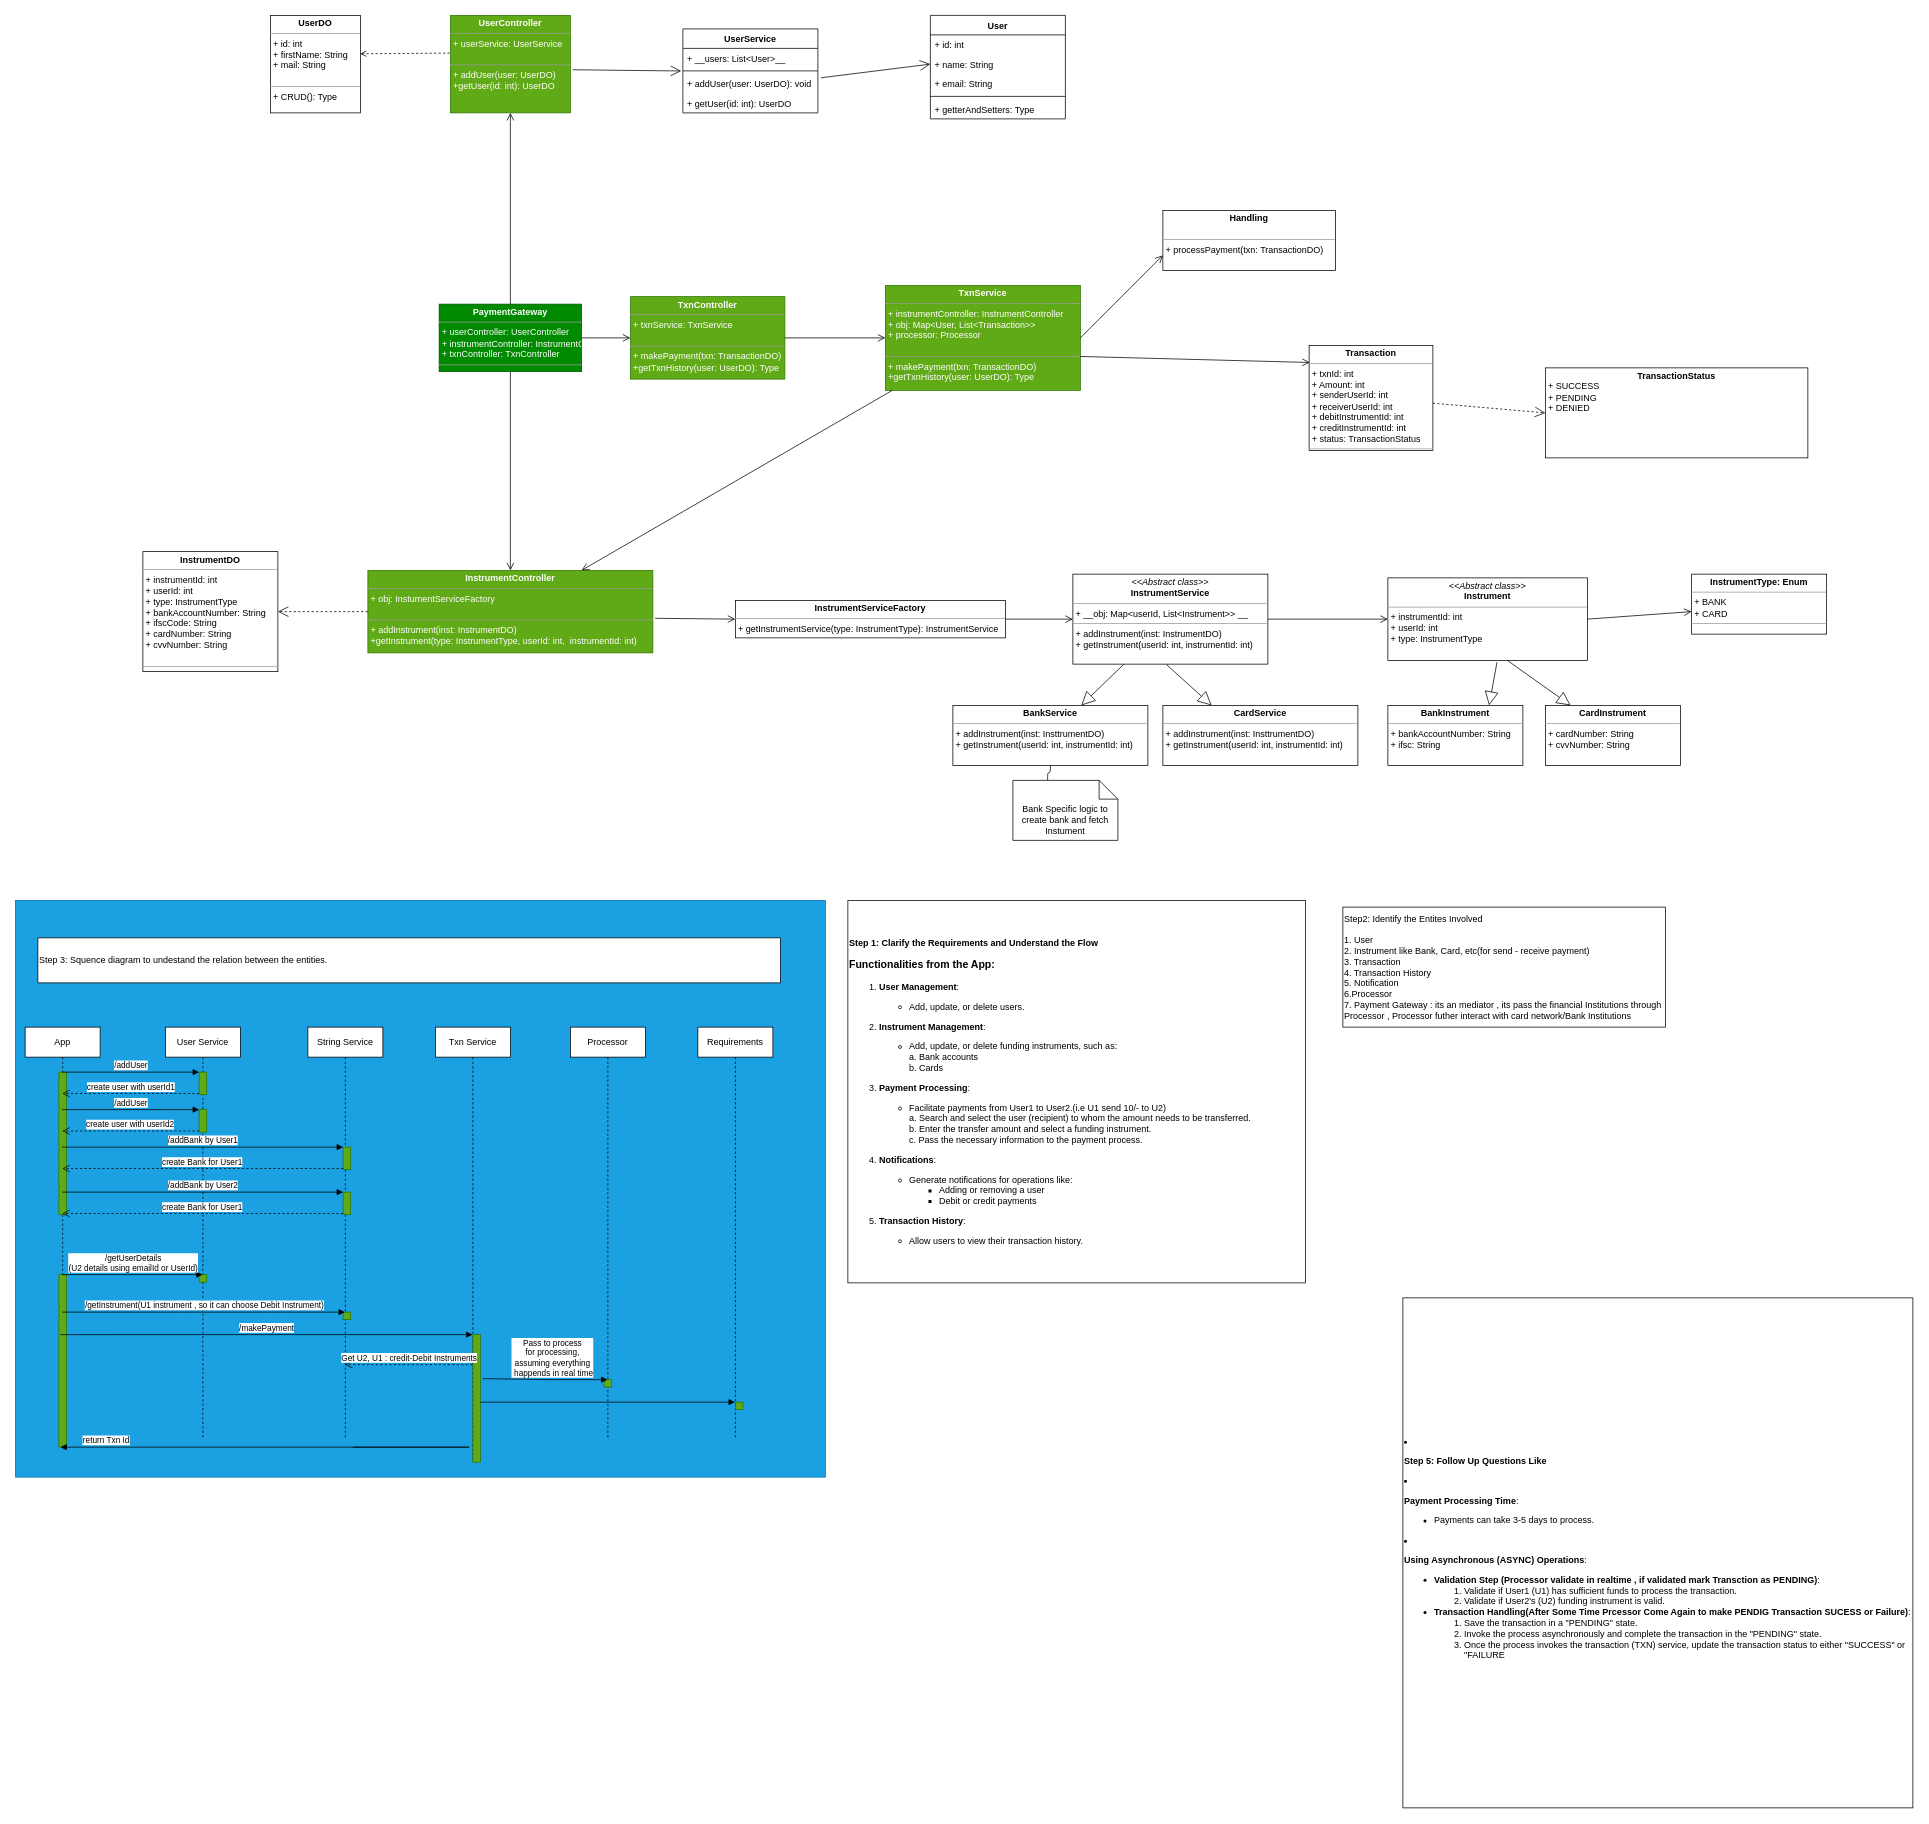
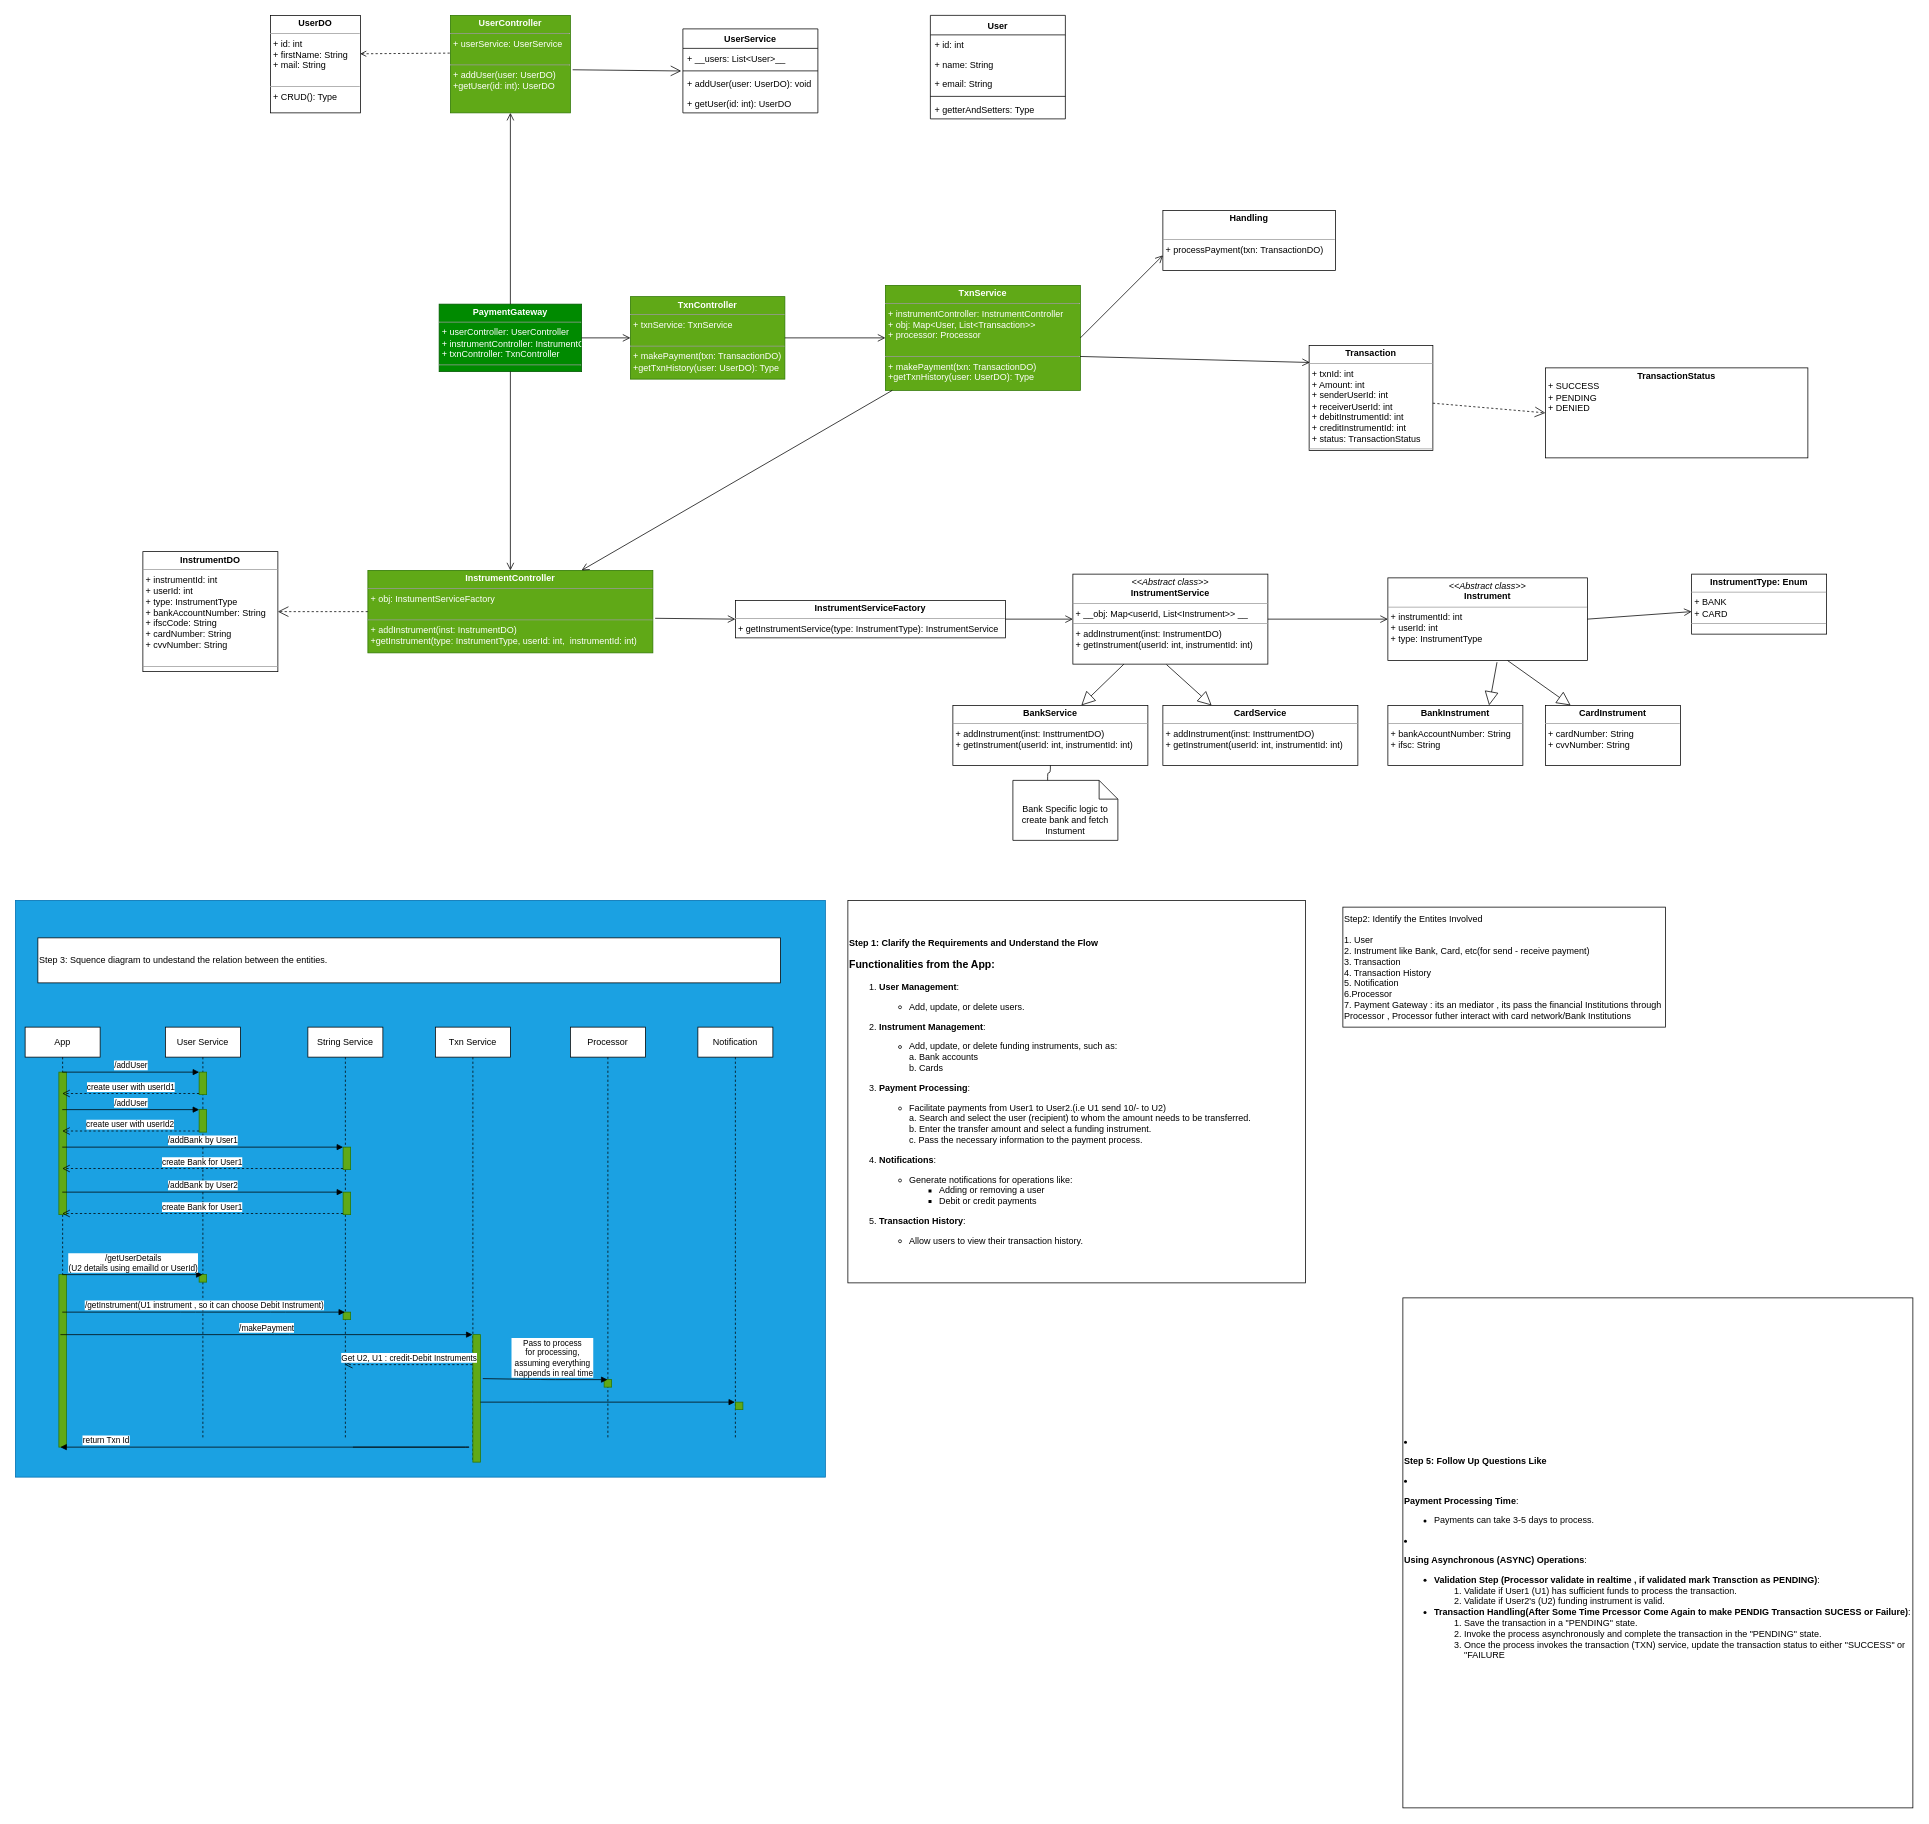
- <mxCell id="19" value="" style="endArrow=open;endFill=1;endSize=12;html=1;exitX=1.022;exitY=0.2;exitDx=0;exitDy=0;exitPerimeter=0;entryX=0;entryY=0.5;entryDx=0;entryDy=0;" parent="1" source="10" target="15" edge="1"><mxGeometry width="160" relative="1" as="geometry"><mxPoint x="1350" y="215.53" as="sourcePoint" /><mxPoint x="1443.72" y="209.998" as="targetPoint" /></mxGeometry></mxCell>
- <mxCell id="70" value="Requirements" style="shape=umlLifeline;perimeter=lifelinePerimeter;whiteSpace=wrap;html=1;container=1;collapsible=0;recursiveResize=0;outlineConnect=0;" parent="1" vertex="1"><mxGeometry x="930" y="1369" width="100" height="550" as="geometry" /></mxCell>
+ <mxCell id="70" value="Notification" style="shape=umlLifeline;perimeter=lifelinePerimeter;whiteSpace=wrap;html=1;container=1;collapsible=0;recursiveResize=0;outlineConnect=0;" parent="1" vertex="1"><mxGeometry x="930" y="1369" width="100" height="550" as="geometry" /></mxCell>
